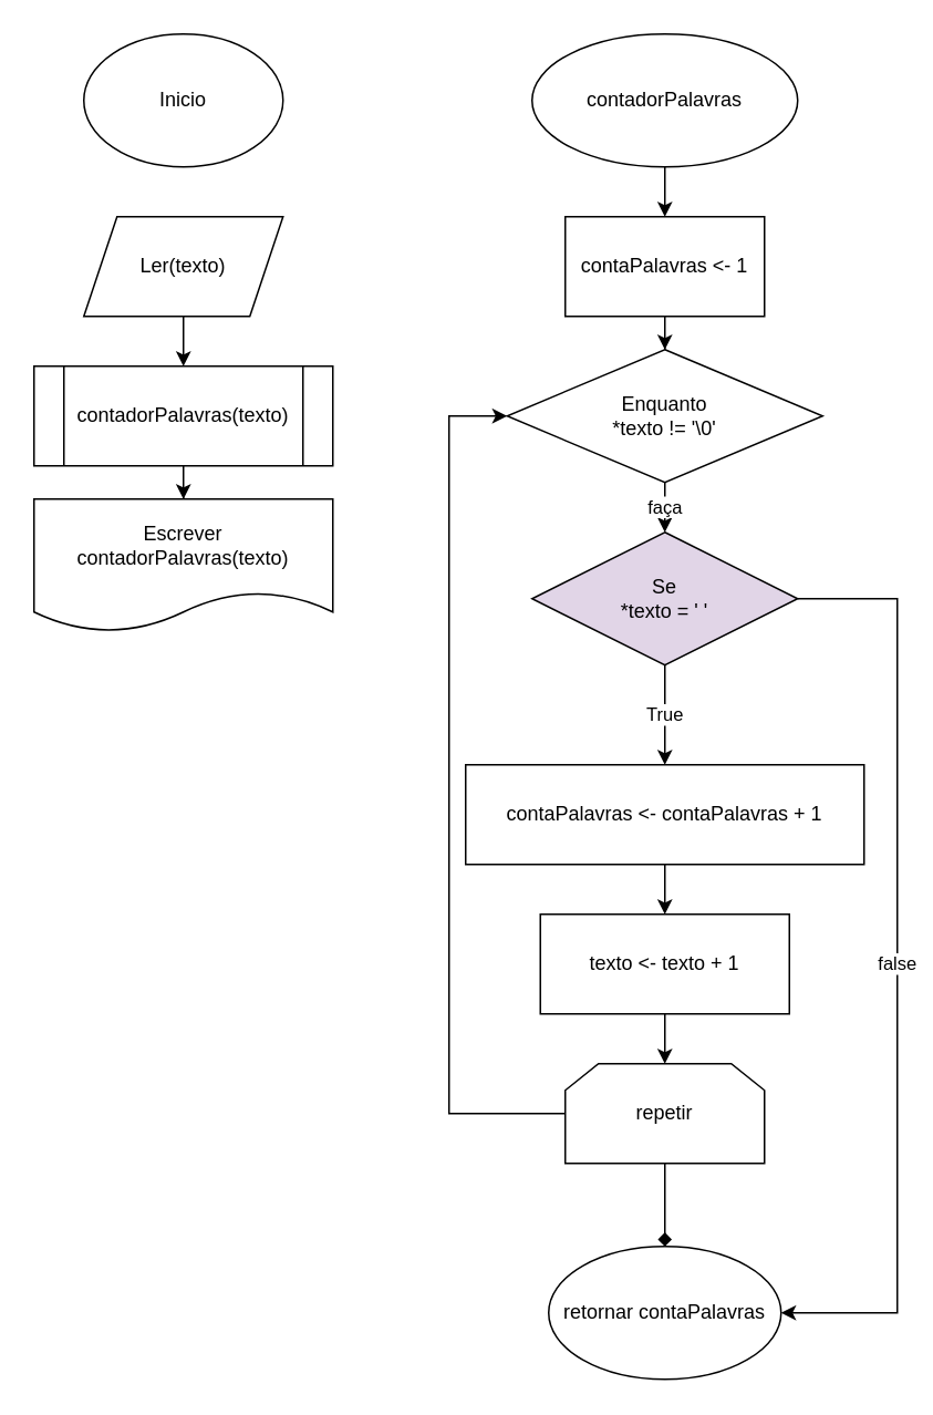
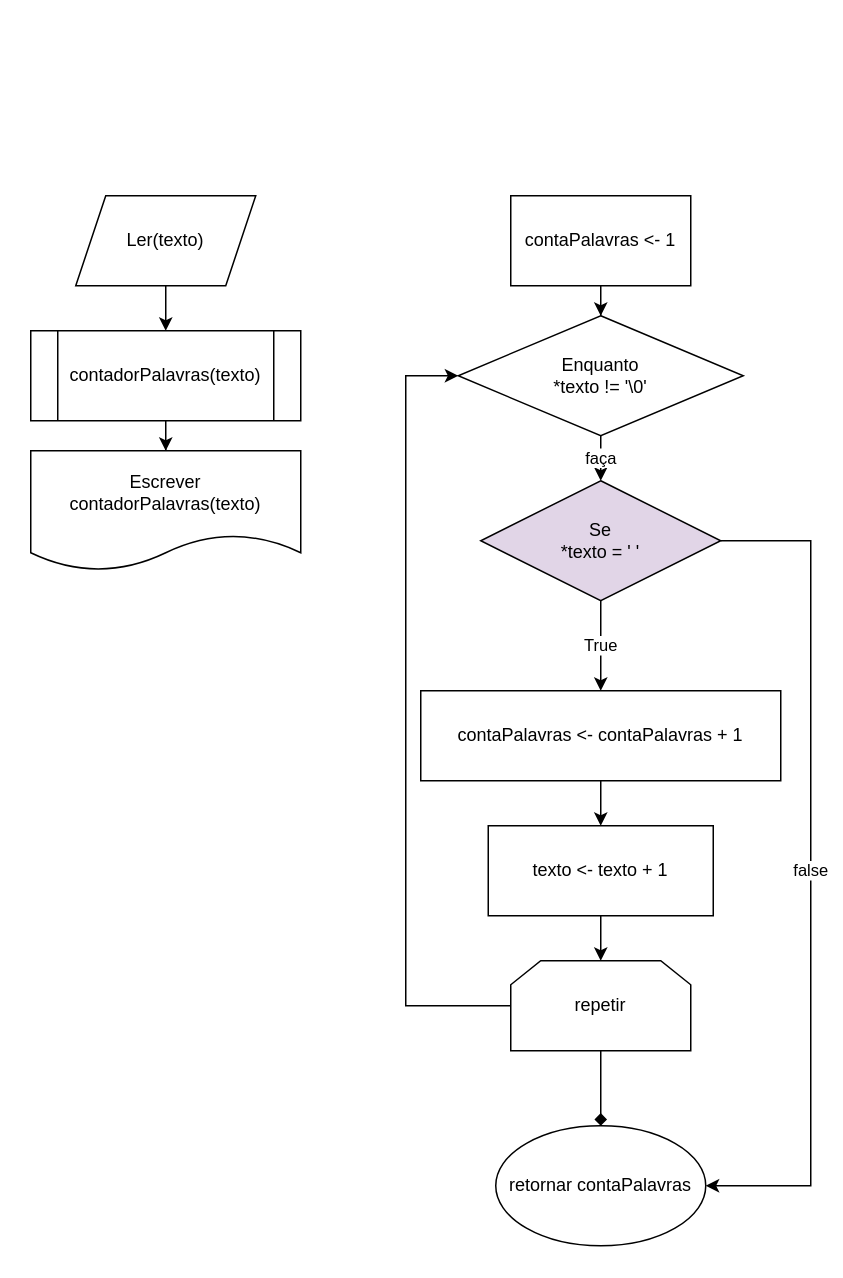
- <mxCell id="2" value="Inicio" style="ellipse;whiteSpace=wrap;html=1;" vertex="1" parent="1"><mxGeometry x="50" y="20" width="120" height="80" as="geometry" /></mxCell>
- <mxCell id="9" value="contadorPalavras" style="ellipse;whiteSpace=wrap;html=1;" vertex="1" parent="1"><mxGeometry x="320" y="20" width="160" height="80" as="geometry" /></mxCell>
- <mxCell id="8" value="" style="edgeStyle=orthogonalEdgeStyle;rounded=0;orthogonalLoop=1;jettySize=auto;html=1;" edge="1" parent="1" source="9" target="11"><mxGeometry relative="1" as="geometry" /></mxCell>
